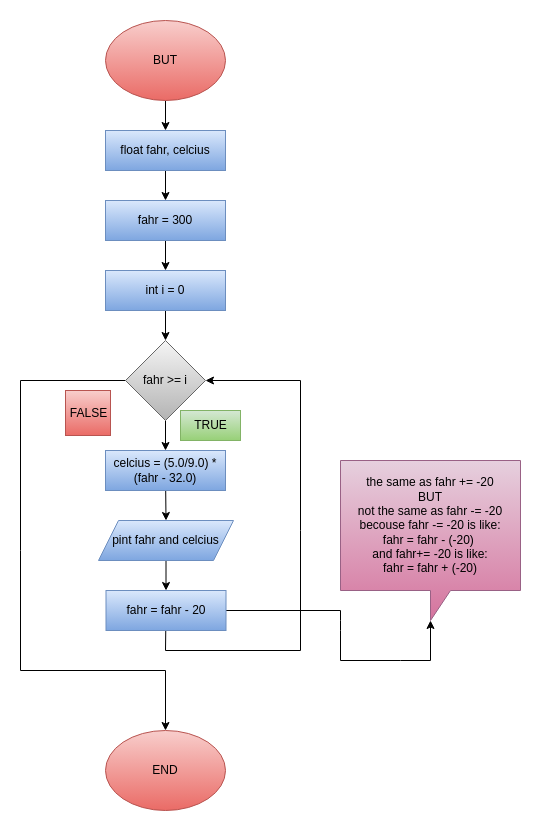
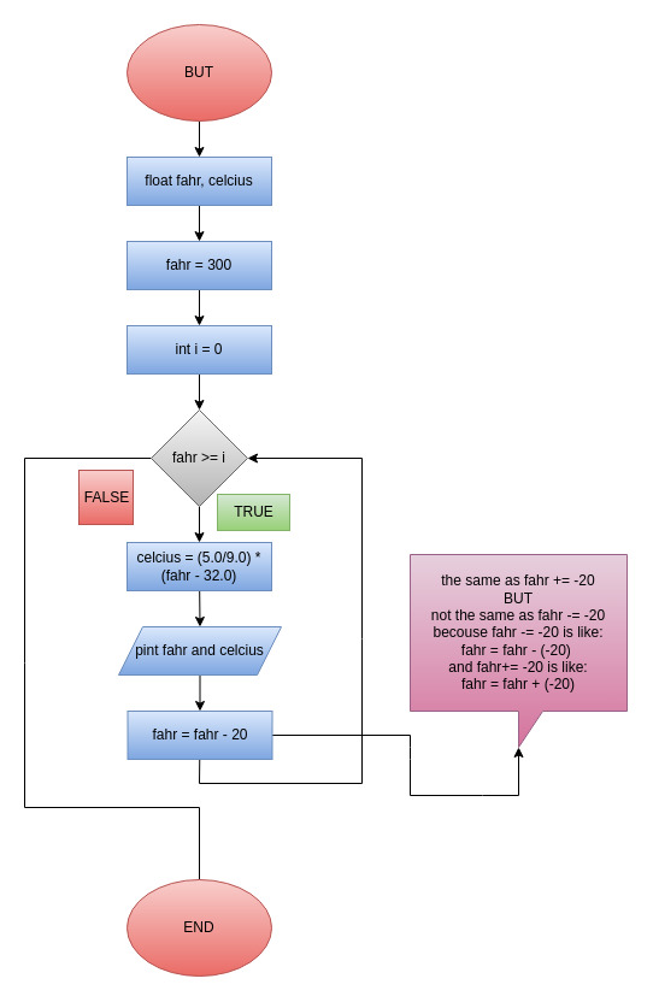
- <mxCell id="11" style="edgeStyle=none;html=1;entryX=0.5;entryY=0;entryDx=0;entryDy=0;rounded=0;curved=0;" edge="1" parent="1" source="12" target="20"><mxGeometry relative="1" as="geometry"><Array as="points"><mxPoint x="20" y="380" /><mxPoint x="20" y="550" /><mxPoint x="20" y="670" /><mxPoint x="165" y="670" /></Array></mxGeometry></mxCell>
+ <mxCell id="11" style="edgeStyle=none;html=1;entryX=0.5;entryY=0;entryDx=0;entryDy=0;rounded=0;curved=0;endArrow=none;" edge="1" parent="1" source="12" target="20"><mxGeometry relative="1" as="geometry"><Array as="points"><mxPoint x="20" y="380" /><mxPoint x="20" y="550" /><mxPoint x="20" y="670" /><mxPoint x="165" y="670" /></Array></mxGeometry></mxCell>
